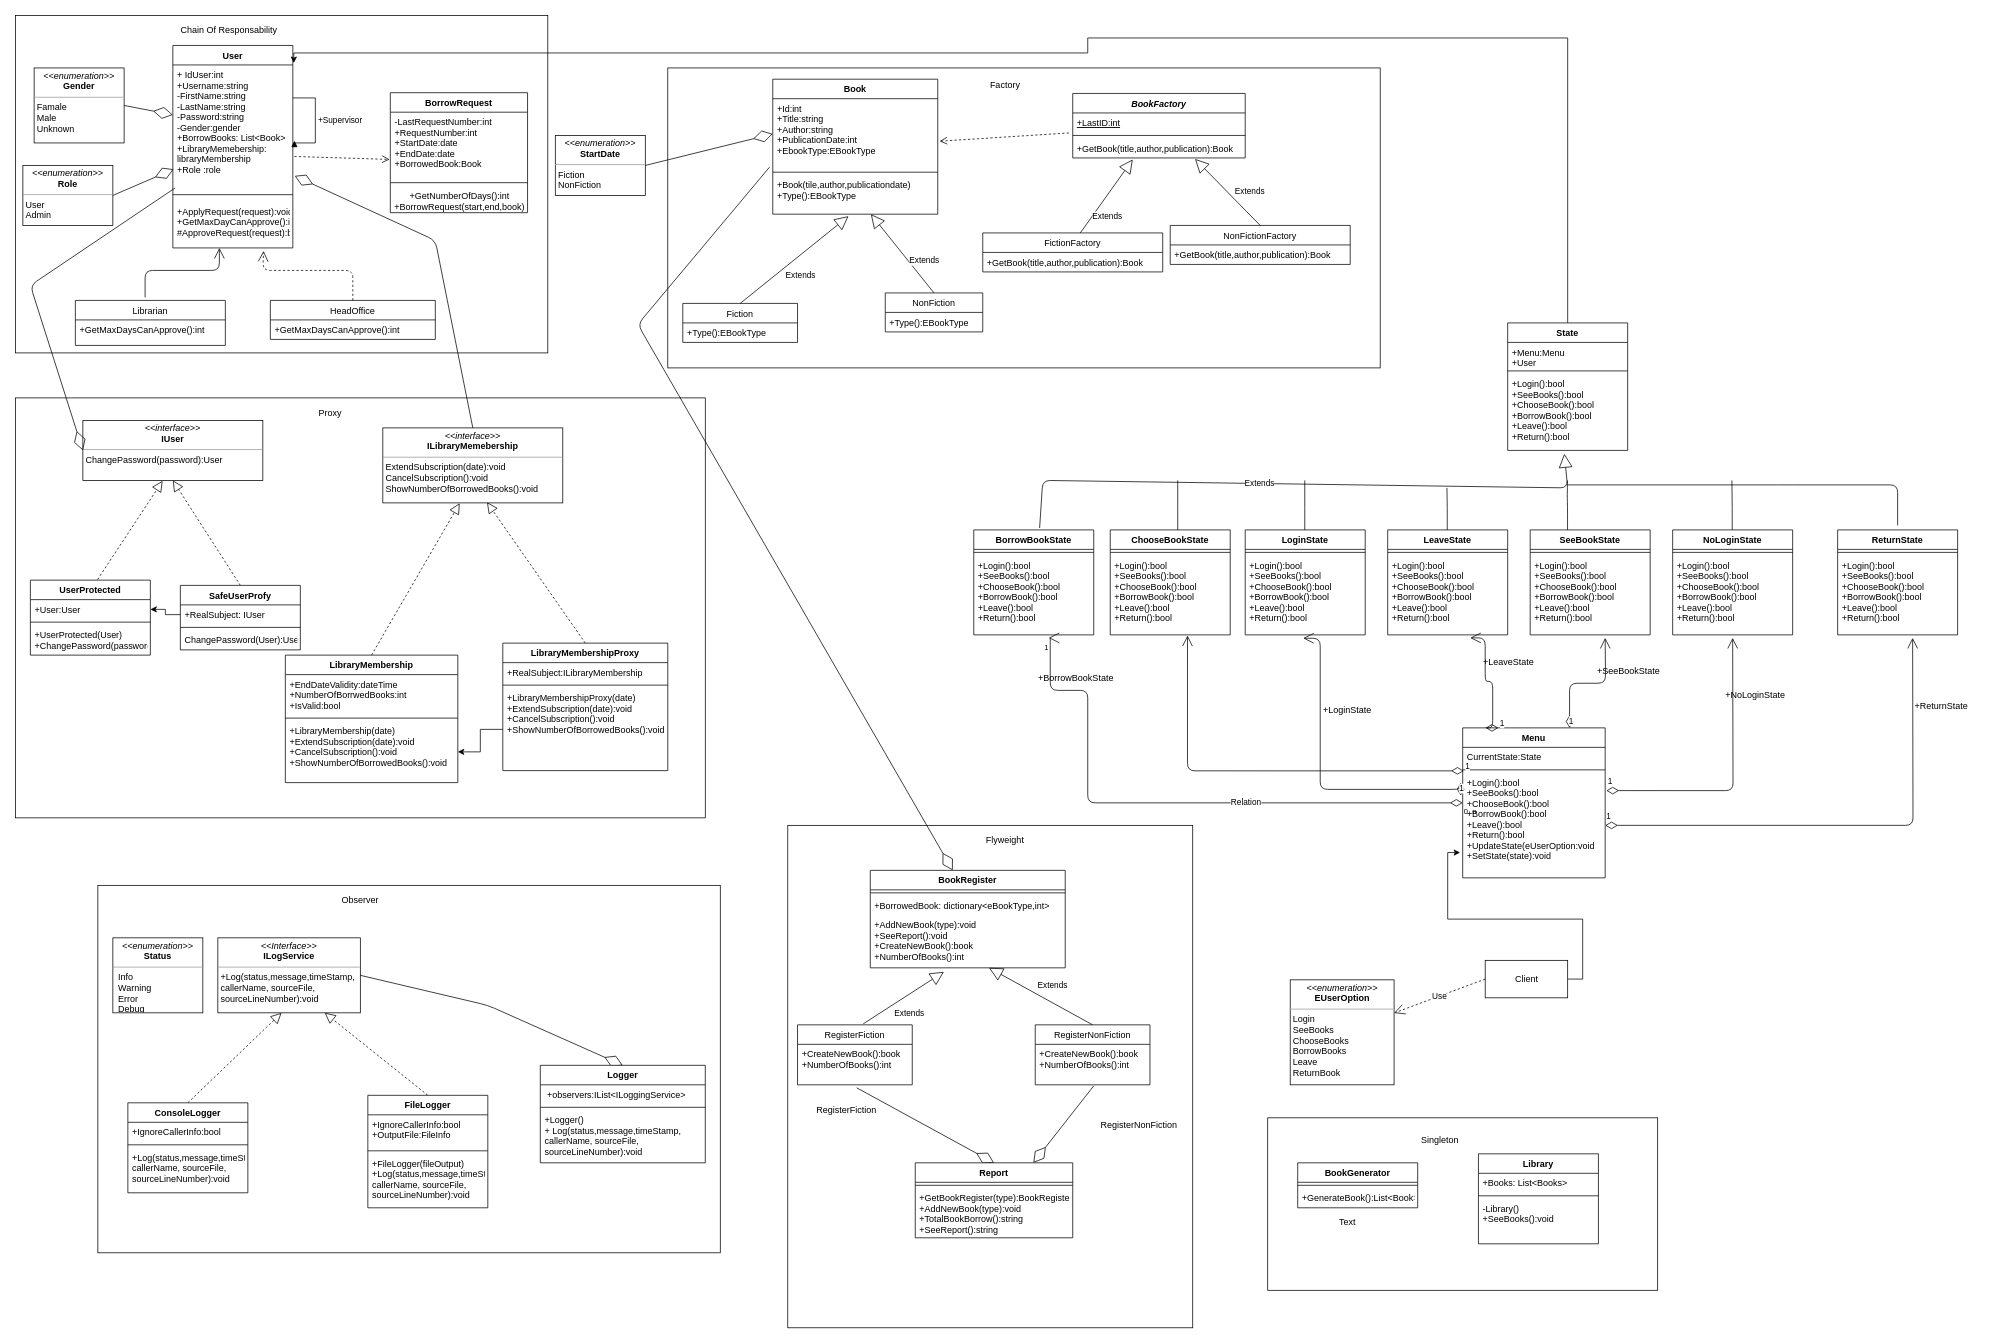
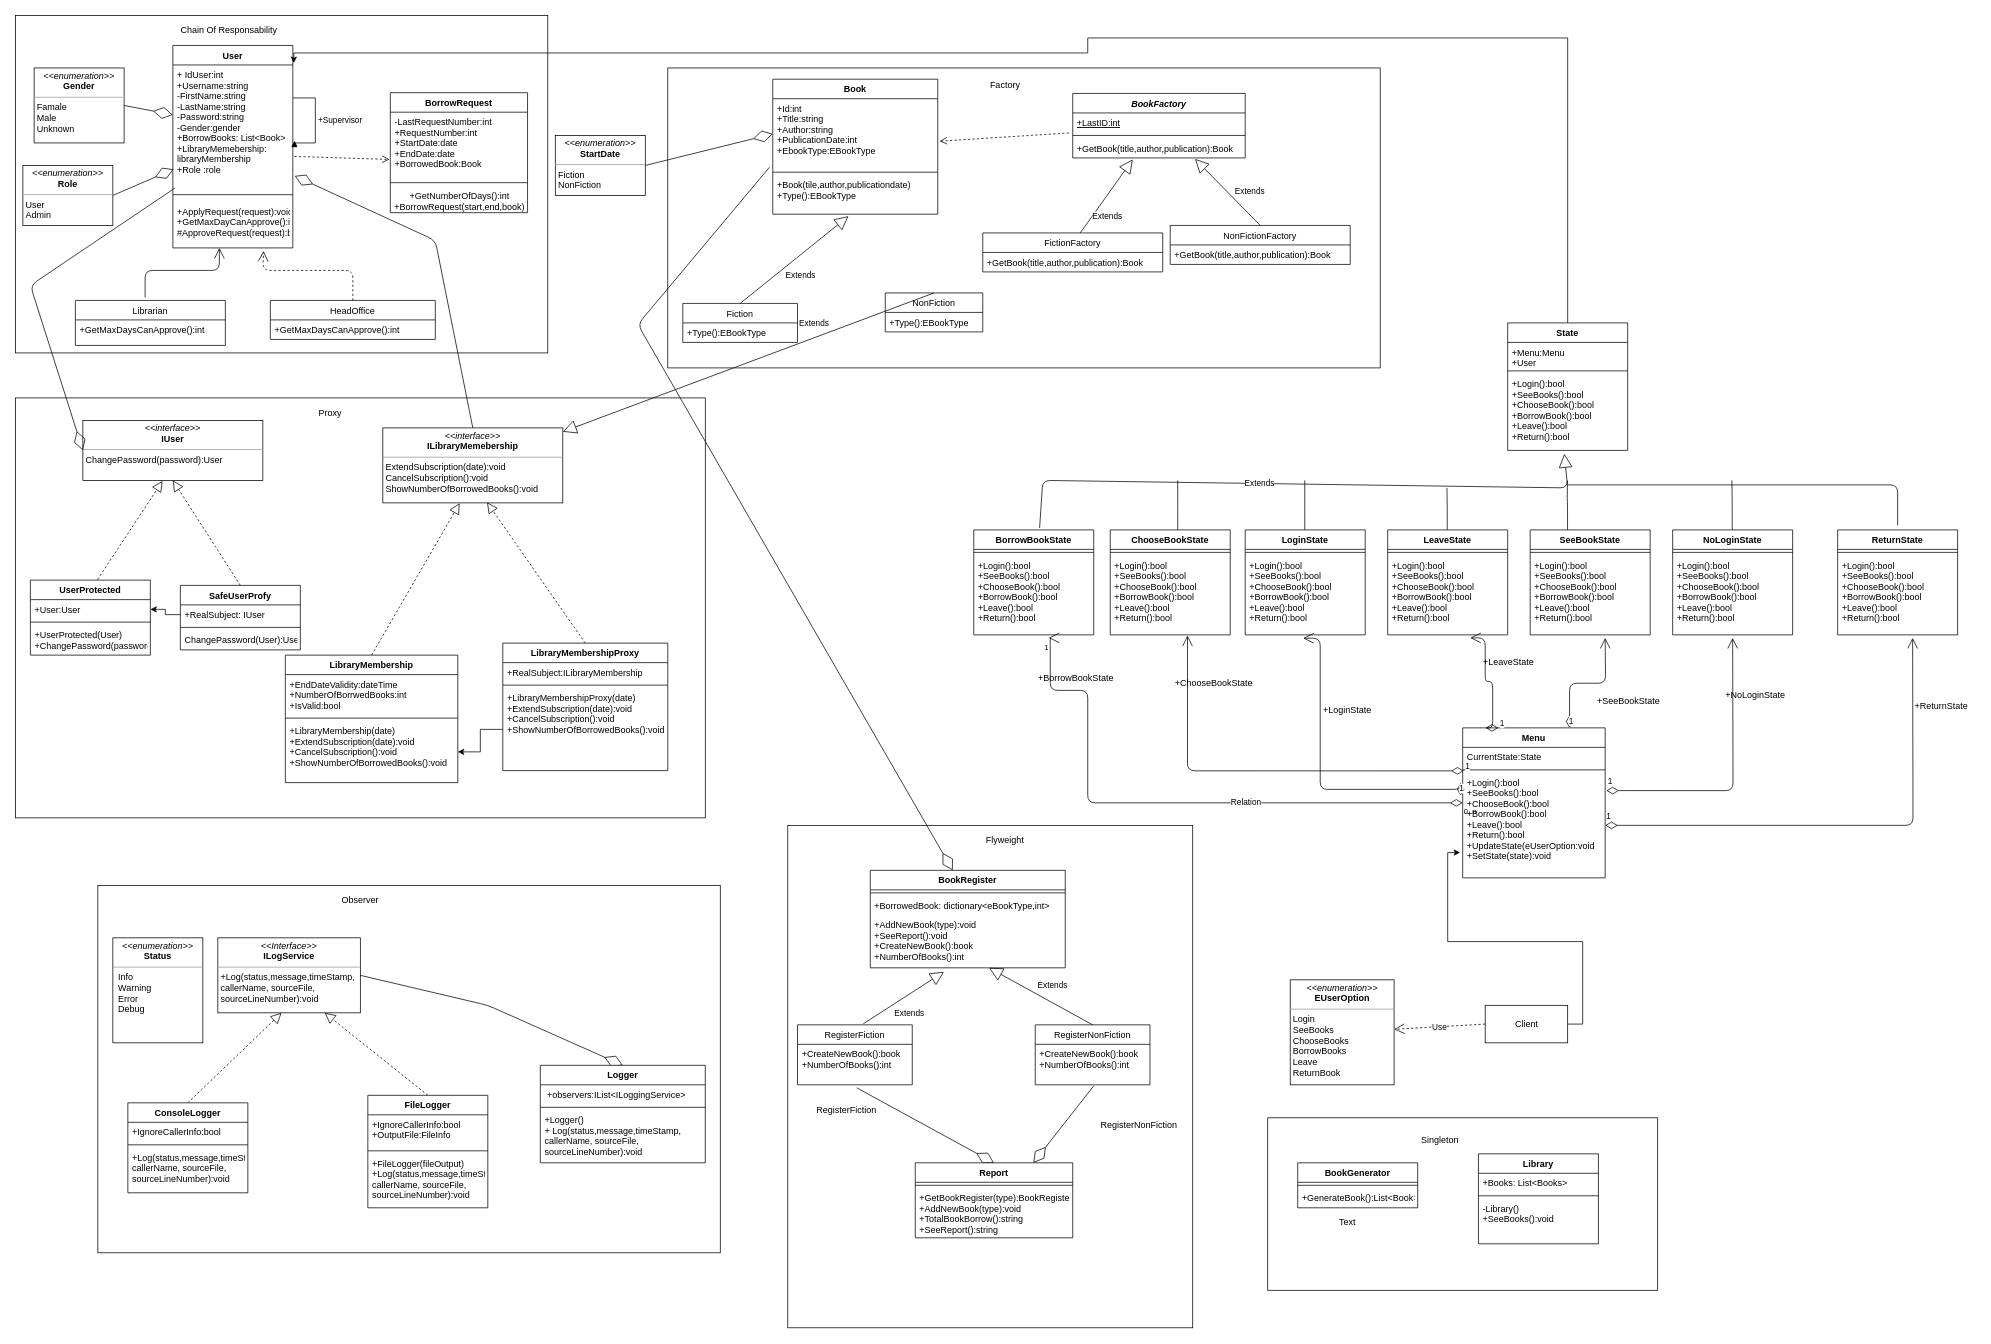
- <mxCell id="26" value="Extends" style="endArrow=block;endSize=16;endFill=0;html=1;exitX=0.5;exitY=0;exitDx=0;exitDy=0;" edge="1" parent="1" source="53" target="44"><mxGeometry x="-0.385" y="-18" width="160" relative="1" as="geometry"><mxPoint x="1040" y="400" as="sourcePoint" /><mxPoint x="1124.48" y="322.652" as="targetPoint" /><mxPoint x="-1" as="offset" /></mxGeometry></mxCell>
+ <mxCell id="26" value="Extends" style="endArrow=block;endSize=16;endFill=0;html=1;exitX=0.5;exitY=0;exitDx=0;exitDy=0;" edge="1" parent="1" source="53" target="57"><mxGeometry x="-0.385" y="-18" width="160" relative="1" as="geometry"><mxPoint x="1040" y="400" as="sourcePoint" /><mxPoint x="1124.48" y="322.652" as="targetPoint" /><mxPoint x="-1" as="offset" /></mxGeometry></mxCell>
- <mxCell id="112" value="+SeeBookState" style="text;html=1;align=center;verticalAlign=middle;resizable=0;points=[];autosize=1;" vertex="1" parent="1"><mxGeometry x="2121" y="885" width="100" height="20" as="geometry" /></mxCell>
+ <mxCell id="112" value="+SeeBookState" style="text;html=1;align=center;verticalAlign=middle;resizable=0;points=[];autosize=1;" vertex="1" parent="1"><mxGeometry x="2121" y="925" width="100" height="20" as="geometry" /></mxCell>
+ <mxCell id="109" value="+ChooseBookState" style="text;html=1;align=center;verticalAlign=middle;resizable=0;points=[];autosize=1;" vertex="1" parent="1"><mxGeometry x="1558" y="901" width="120" height="20" as="geometry" /></mxCell>
- <mxCell id="118" value="&lt;p style=&quot;margin: 4px 0px 0px ; text-align: center&quot;&gt;&lt;i&gt;&amp;lt;&amp;lt;enumeration&amp;gt;&amp;gt;&lt;/i&gt;&lt;br&gt;&lt;b&gt;Status&lt;/b&gt;&lt;/p&gt;&lt;hr size=&quot;1&quot;&gt;&lt;p style=&quot;margin: 0px 0px 0px 4px&quot;&gt;&amp;nbsp;Info&lt;/p&gt;&lt;p style=&quot;margin: 0px 0px 0px 4px&quot;&gt;&amp;nbsp;Warning&lt;/p&gt;&lt;p style=&quot;margin: 0px 0px 0px 4px&quot;&gt;&amp;nbsp;Error&lt;/p&gt;&lt;p style=&quot;margin: 0px 0px 0px 4px&quot;&gt;&amp;nbsp;Debug&lt;/p&gt;&lt;p style=&quot;margin: 0px 0px 0px 4px&quot;&gt;&lt;br&gt;&lt;/p&gt;&lt;p style=&quot;margin: 0px 0px 0px 4px&quot;&gt;&lt;br&gt;&lt;/p&gt;" style="verticalAlign=top;align=left;overflow=fill;fontSize=12;fontFamily=Helvetica;html=1;" vertex="1" parent="1"><mxGeometry x="150" y="1250" width="120" height="100" as="geometry" /></mxCell>
+ <mxCell id="118" value="&lt;p style=&quot;margin: 4px 0px 0px ; text-align: center&quot;&gt;&lt;i&gt;&amp;lt;&amp;lt;enumeration&amp;gt;&amp;gt;&lt;/i&gt;&lt;br&gt;&lt;b&gt;Status&lt;/b&gt;&lt;/p&gt;&lt;hr size=&quot;1&quot;&gt;&lt;p style=&quot;margin: 0px 0px 0px 4px&quot;&gt;&amp;nbsp;Info&lt;/p&gt;&lt;p style=&quot;margin: 0px 0px 0px 4px&quot;&gt;&amp;nbsp;Warning&lt;/p&gt;&lt;p style=&quot;margin: 0px 0px 0px 4px&quot;&gt;&amp;nbsp;Error&lt;/p&gt;&lt;p style=&quot;margin: 0px 0px 0px 4px&quot;&gt;&amp;nbsp;Debug&lt;/p&gt;&lt;p style=&quot;margin: 0px 0px 0px 4px&quot;&gt;&lt;br&gt;&lt;/p&gt;&lt;p style=&quot;margin: 0px 0px 0px 4px&quot;&gt;&lt;br&gt;&lt;/p&gt;" style="verticalAlign=top;align=left;overflow=fill;fontSize=12;fontFamily=Helvetica;html=1;" vertex="1" parent="1"><mxGeometry x="150" y="1250" width="120" height="140" as="geometry" /></mxCell>
- <mxCell id="116" value="Client" style="html=1;" vertex="1" parent="1"><mxGeometry x="1980" y="1280" width="110" height="50" as="geometry" /></mxCell>
+ <mxCell id="116" value="Client" style="html=1;" vertex="1" parent="1"><mxGeometry x="1980" y="1340" width="110" height="50" as="geometry" /></mxCell>
